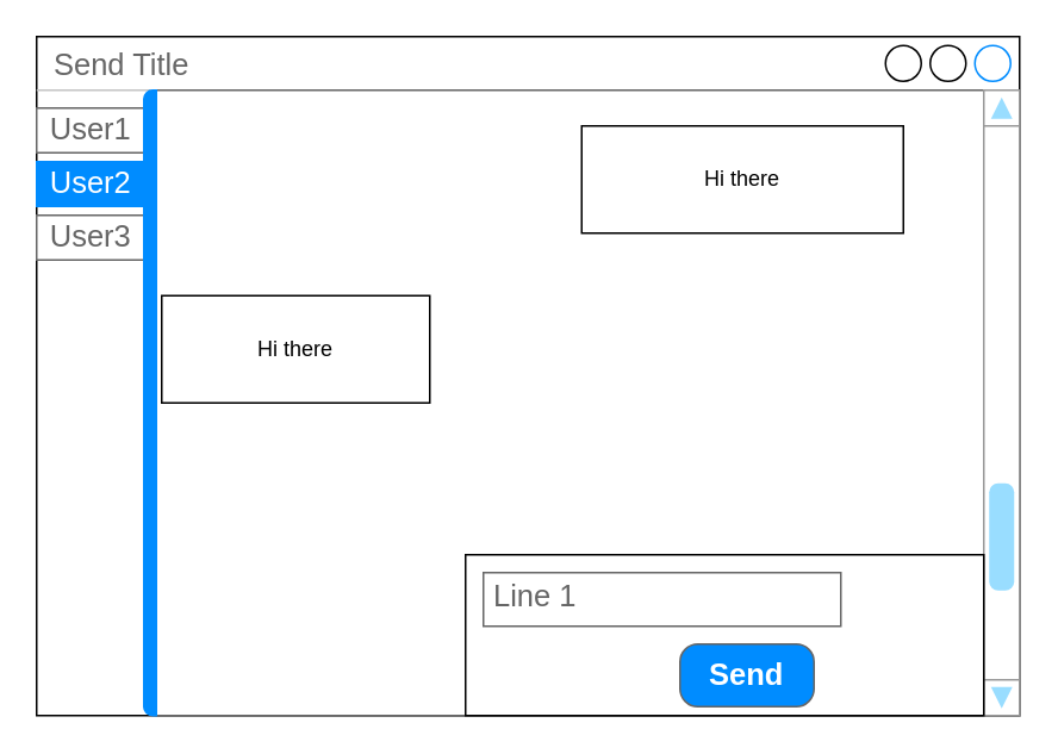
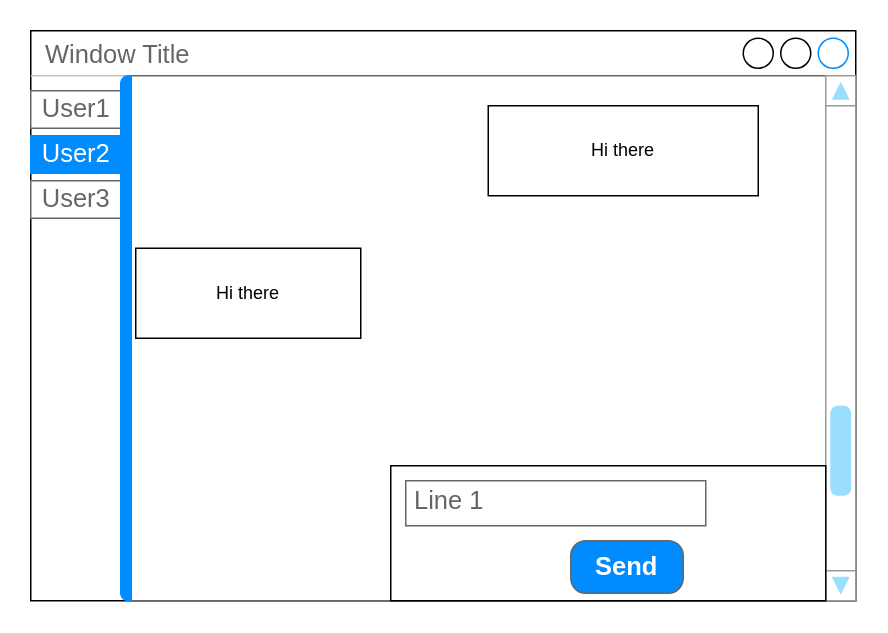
- <mxCell id="2" value="Send Title" style="strokeWidth=1;shadow=0;dashed=0;align=center;html=1;shape=mxgraph.mockup.containers.window;align=left;verticalAlign=top;spacingLeft=8;strokeColor2=#008cff;strokeColor3=#c4c4c4;fontColor=#666666;fillColor=#ffffff;mainText=;fontSize=17;labelBackgroundColor=none;" vertex="1" parent="1"><mxGeometry x="20" y="20" width="550" height="380" as="geometry" /></mxCell>
+ <mxCell id="2" value="Window Title" style="strokeWidth=1;shadow=0;dashed=0;align=center;html=1;shape=mxgraph.mockup.containers.window;align=left;verticalAlign=top;spacingLeft=8;strokeColor2=#008cff;strokeColor3=#c4c4c4;fontColor=#666666;fillColor=#ffffff;mainText=;fontSize=17;labelBackgroundColor=none;" vertex="1" parent="1"><mxGeometry x="20" y="20" width="550" height="380" as="geometry" /></mxCell>
